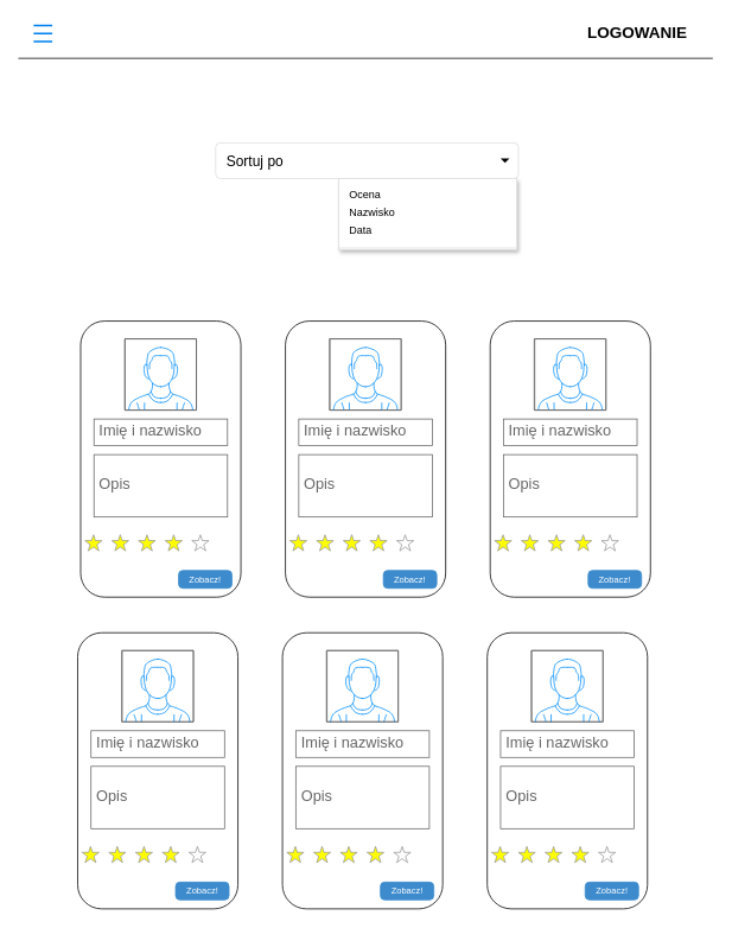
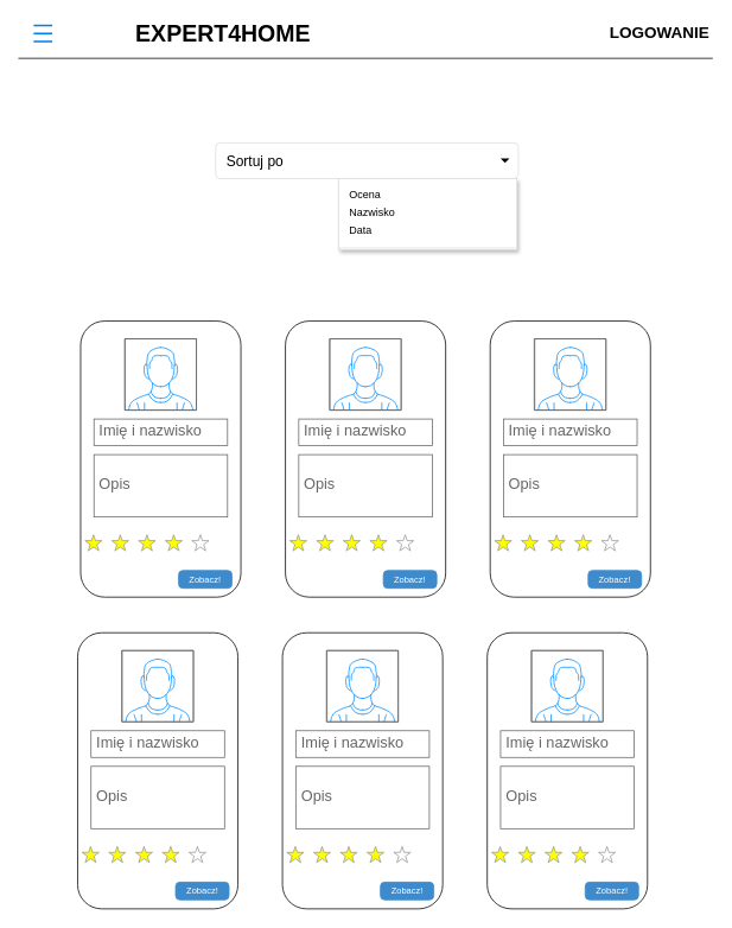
+ <mxCell id="2" value="EXPERT4HOME" style="text;spacingTop=-5;fontSize=26;fontStyle=1;" parent="1" vertex="1"><mxGeometry x="150" y="20" width="230" height="20" as="geometry" /></mxCell>
- <mxCell id="4" value="LOGOWANIE" style="text;html=1;align=center;verticalAlign=middle;resizable=0;points=[];autosize=1;fontStyle=1;fontSize=18;" vertex="1" parent="1"><mxGeometry x="650" y="22" width="130" height="30" as="geometry" /></mxCell>
+ <mxCell id="4" value="LOGOWANIE" style="text;html=1;align=center;verticalAlign=middle;resizable=0;points=[];autosize=1;fontStyle=1;fontSize=18;" vertex="1" parent="1"><mxGeometry x="675" y="22" width="130" height="30" as="geometry" /></mxCell>
